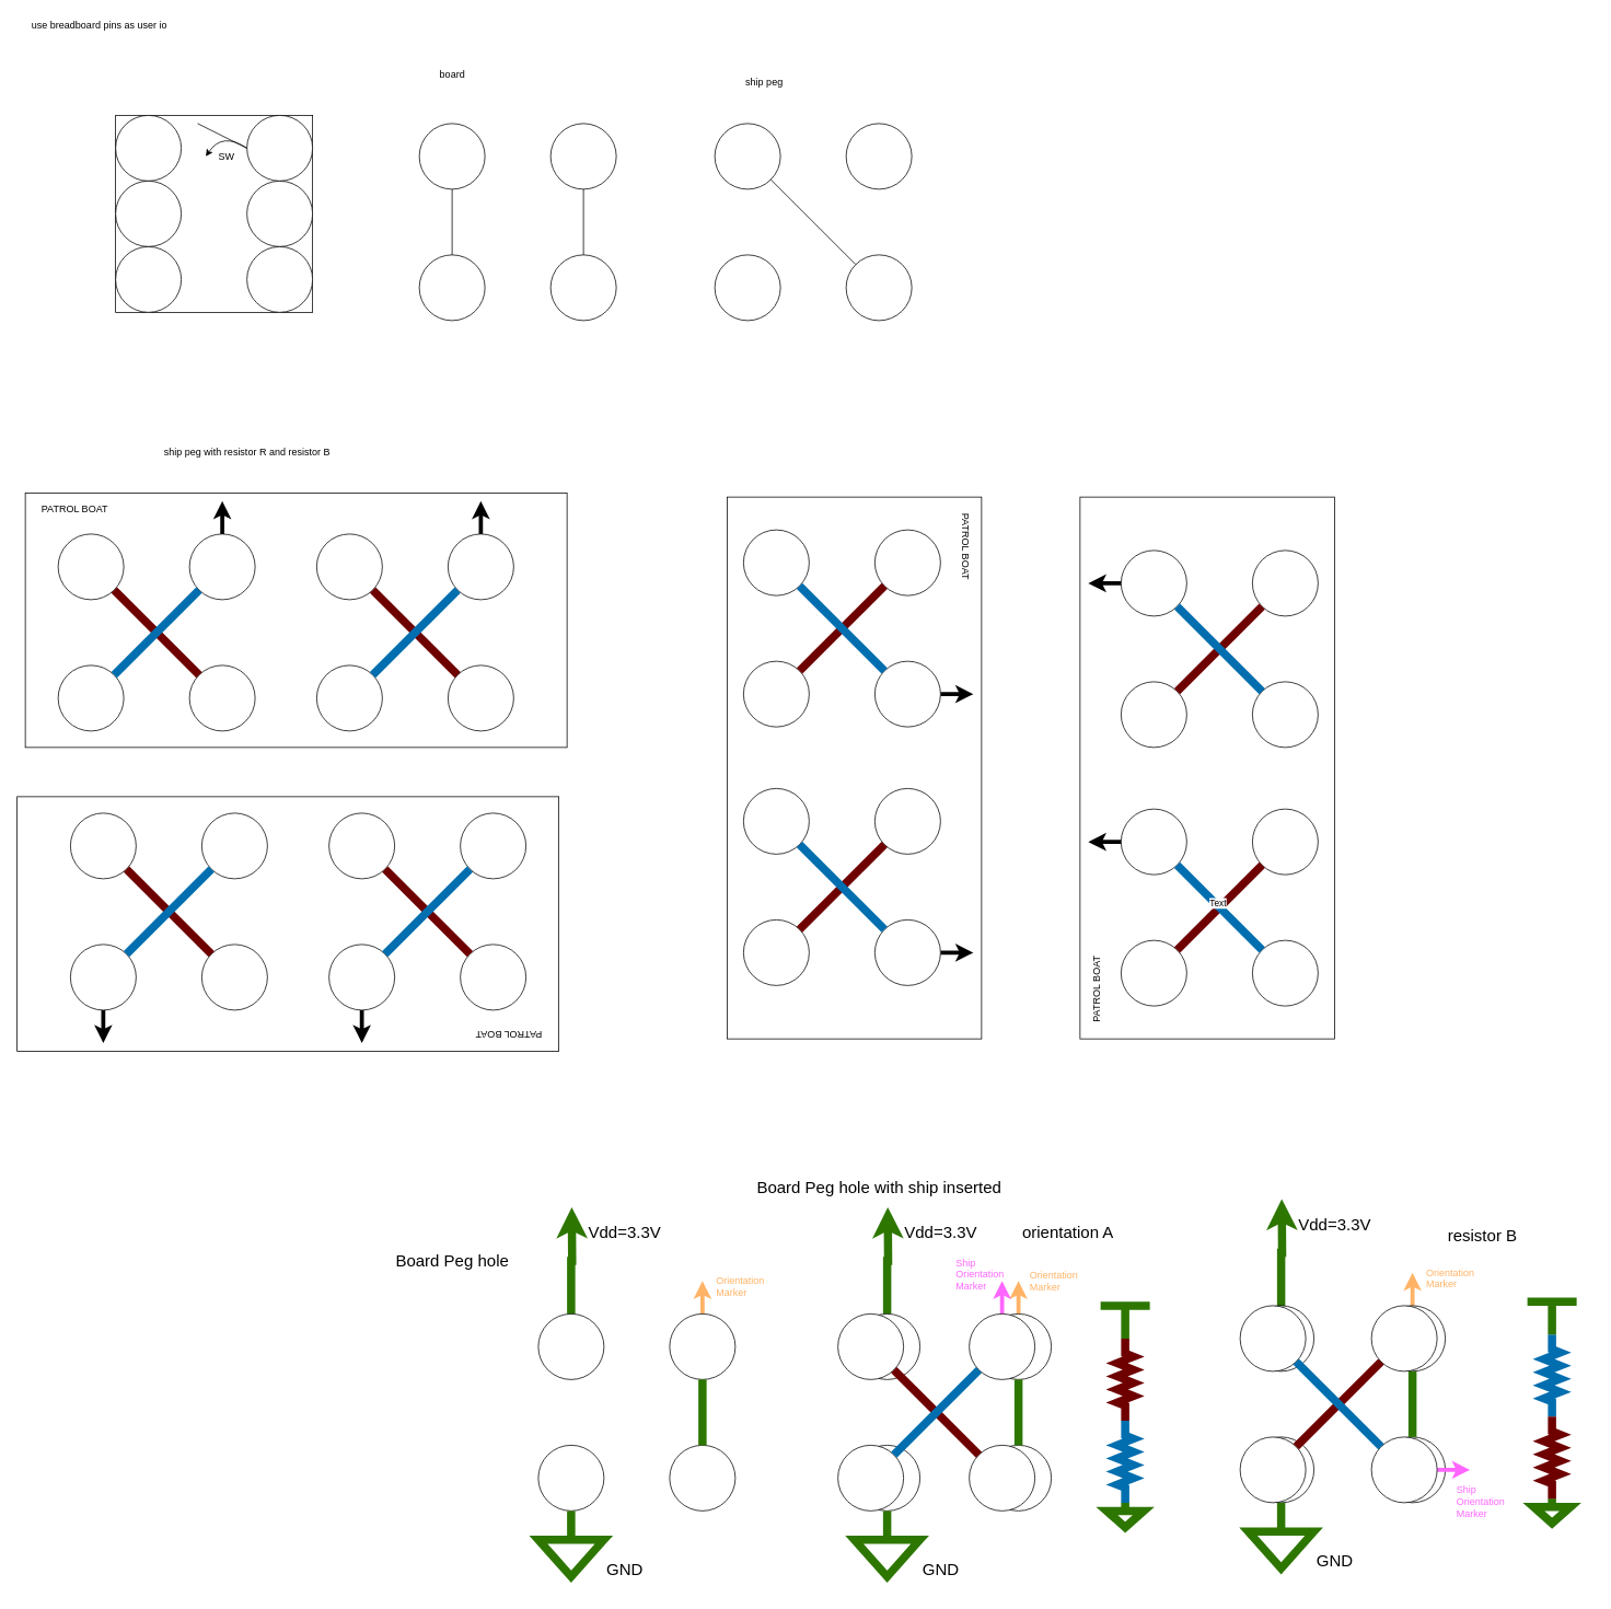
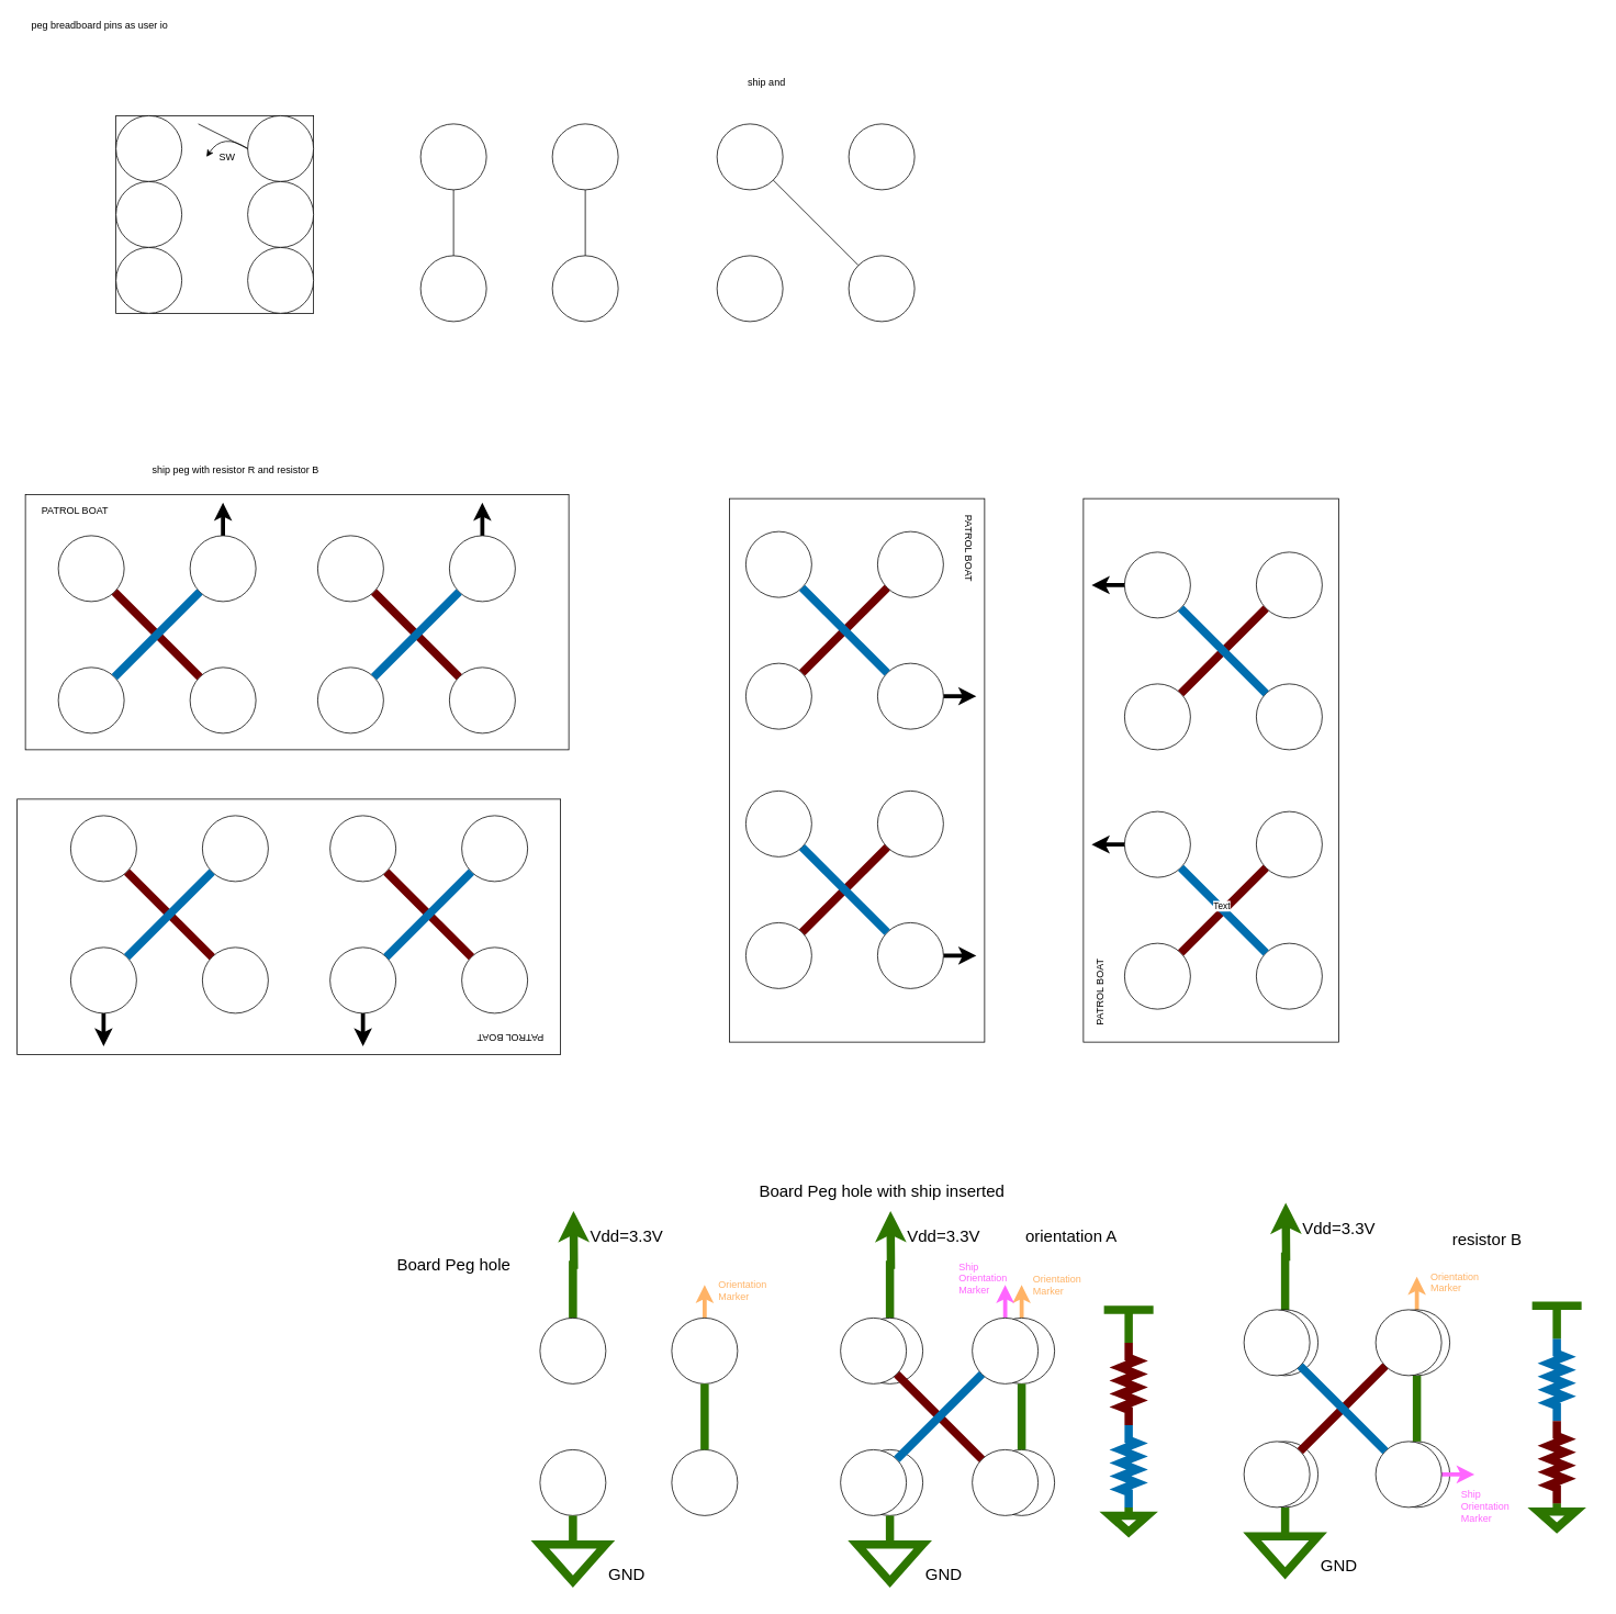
- <mxCell id="24" value="use breadboard pins as user io" style="text;html=1;align=center;verticalAlign=middle;resizable=0;points=[];autosize=1;strokeColor=none;" parent="1" vertex="1"><mxGeometry x="30" y="20" width="180" height="20" as="geometry" /></mxCell>
+ <mxCell id="24" value="peg breadboard pins as user io" style="text;html=1;align=center;verticalAlign=middle;resizable=0;points=[];autosize=1;strokeColor=none;" parent="1" vertex="1"><mxGeometry x="30" y="20" width="180" height="20" as="geometry" /></mxCell>
- <mxCell id="41" value="board" style="text;html=1;align=center;verticalAlign=middle;resizable=0;points=[];autosize=1;strokeColor=none;" parent="1" vertex="1"><mxGeometry x="525" y="80" width="50" height="20" as="geometry" /></mxCell>
- <mxCell id="47" value="ship peg" style="text;html=1;align=center;verticalAlign=middle;resizable=0;points=[];autosize=1;strokeColor=none;" parent="1" vertex="1"><mxGeometry x="900" y="90" width="60" height="20" as="geometry" /></mxCell>
+ <mxCell id="47" value="ship and" style="text;html=1;align=center;verticalAlign=middle;resizable=0;points=[];autosize=1;strokeColor=none;" parent="1" vertex="1"><mxGeometry x="900" y="90" width="60" height="20" as="geometry" /></mxCell>
- <mxCell id="48" value="ship peg with resistor R and resistor B" style="text;html=1;align=center;verticalAlign=middle;resizable=0;points=[];autosize=1;strokeColor=none;" parent="1" vertex="1"><mxGeometry x="190" y="540" width="220" height="20" as="geometry" /></mxCell>
+ <mxCell id="48" value="ship peg with resistor R and resistor B" style="text;html=1;align=center;verticalAlign=middle;resizable=0;points=[];autosize=1;strokeColor=none;" parent="1" vertex="1"><mxGeometry x="175" y="560" width="220" height="20" as="geometry" /></mxCell>
